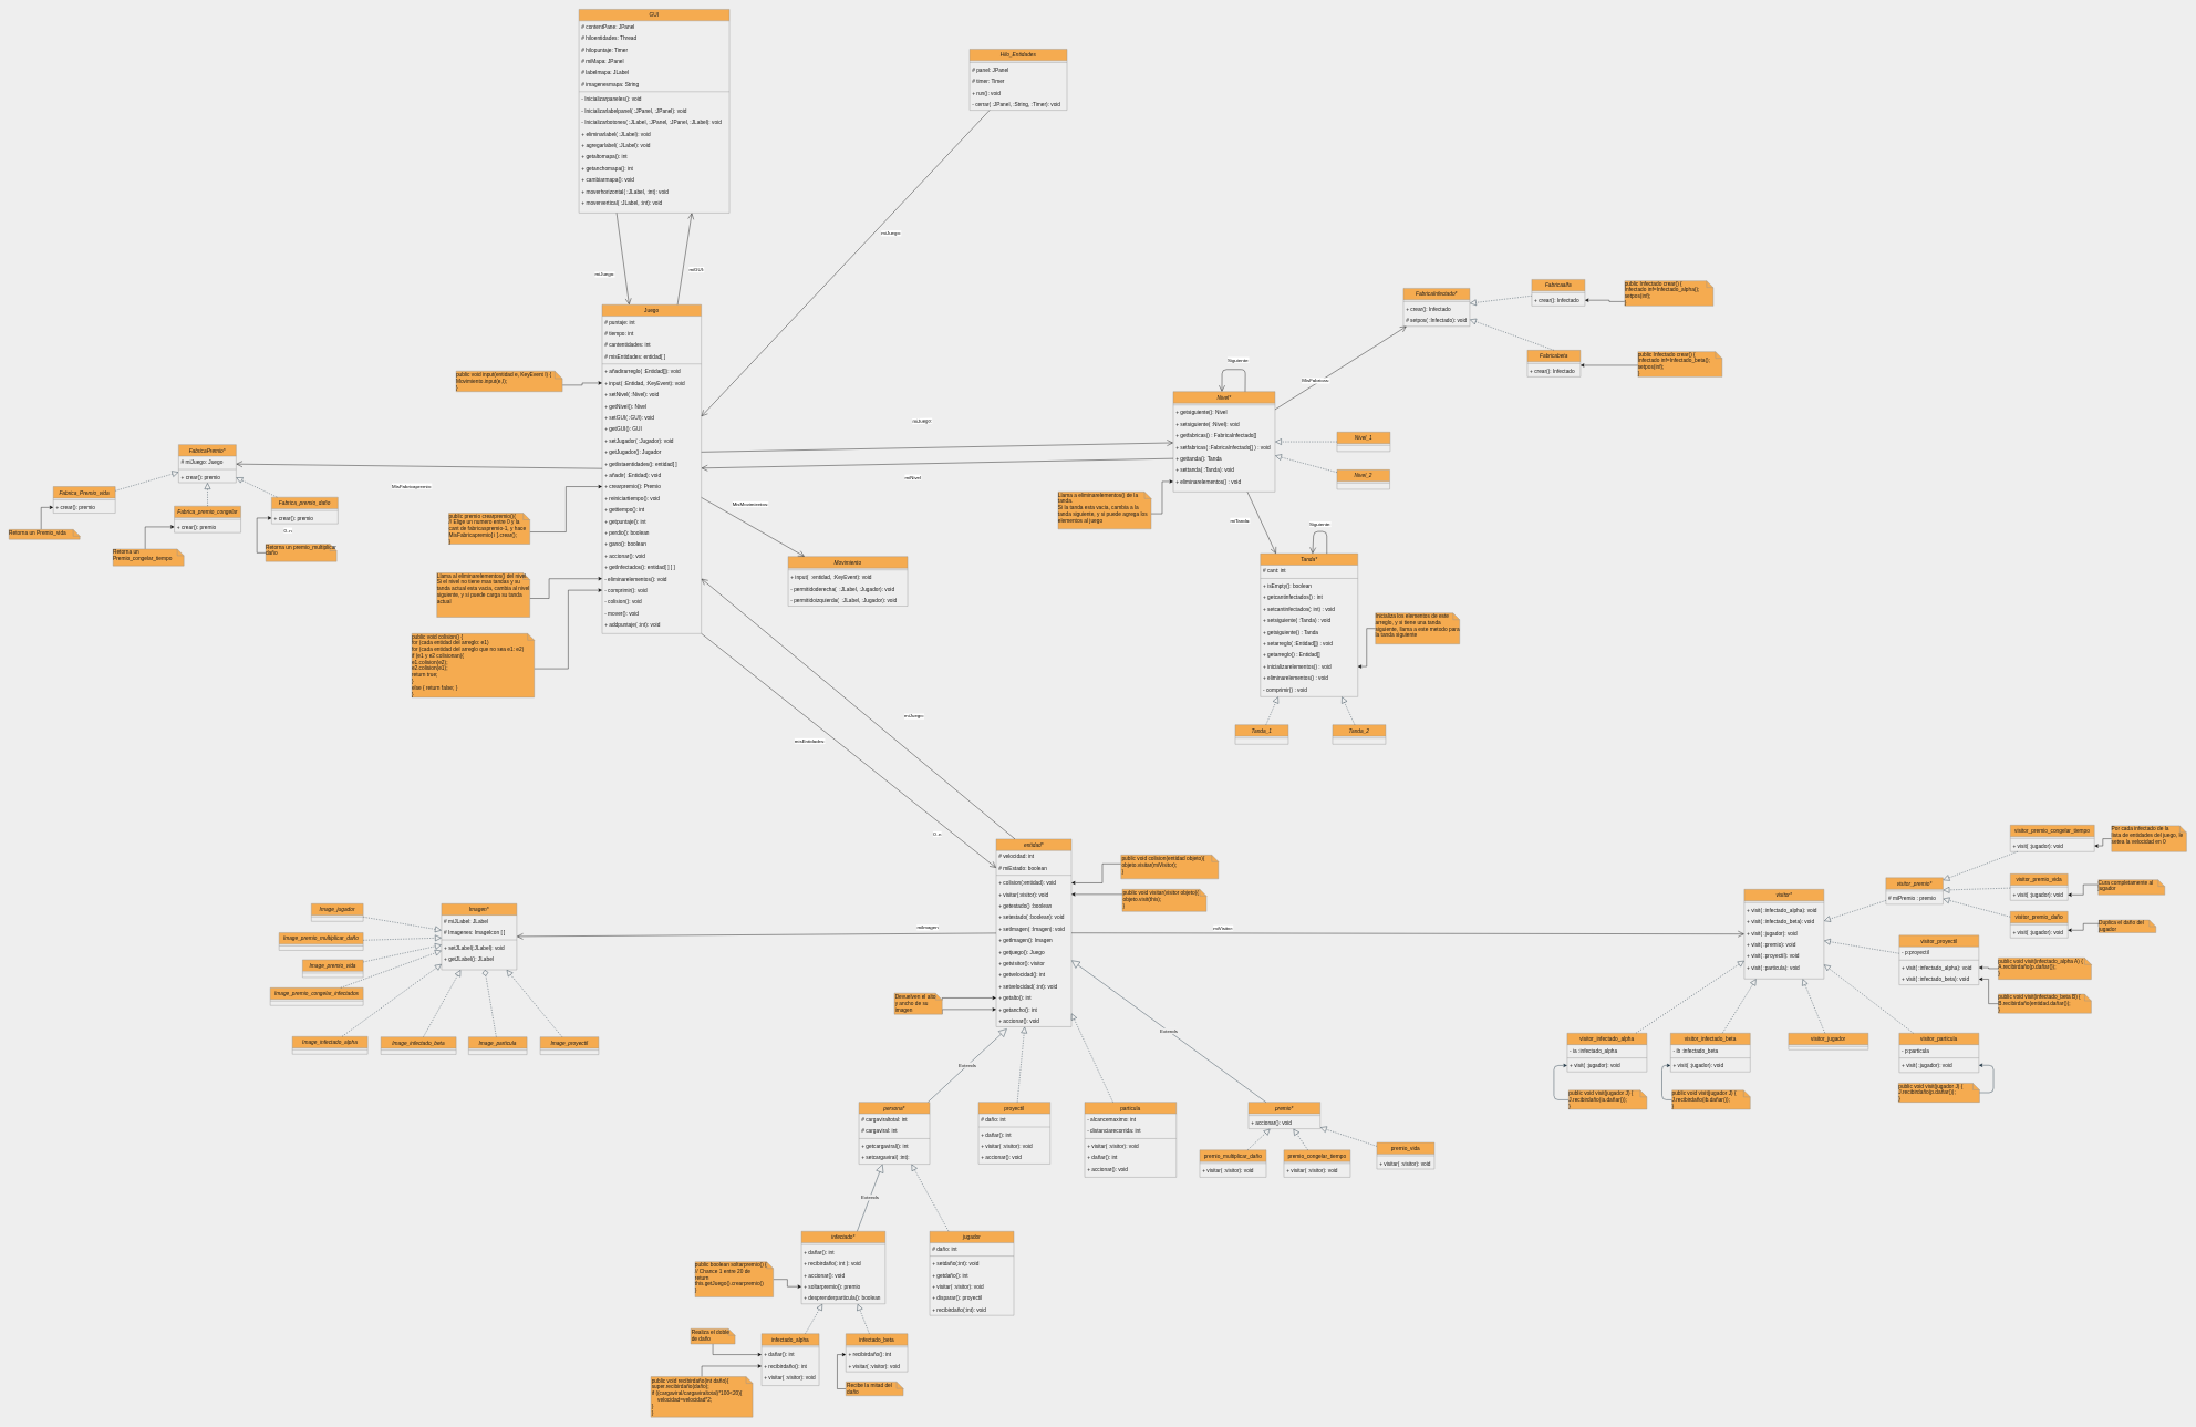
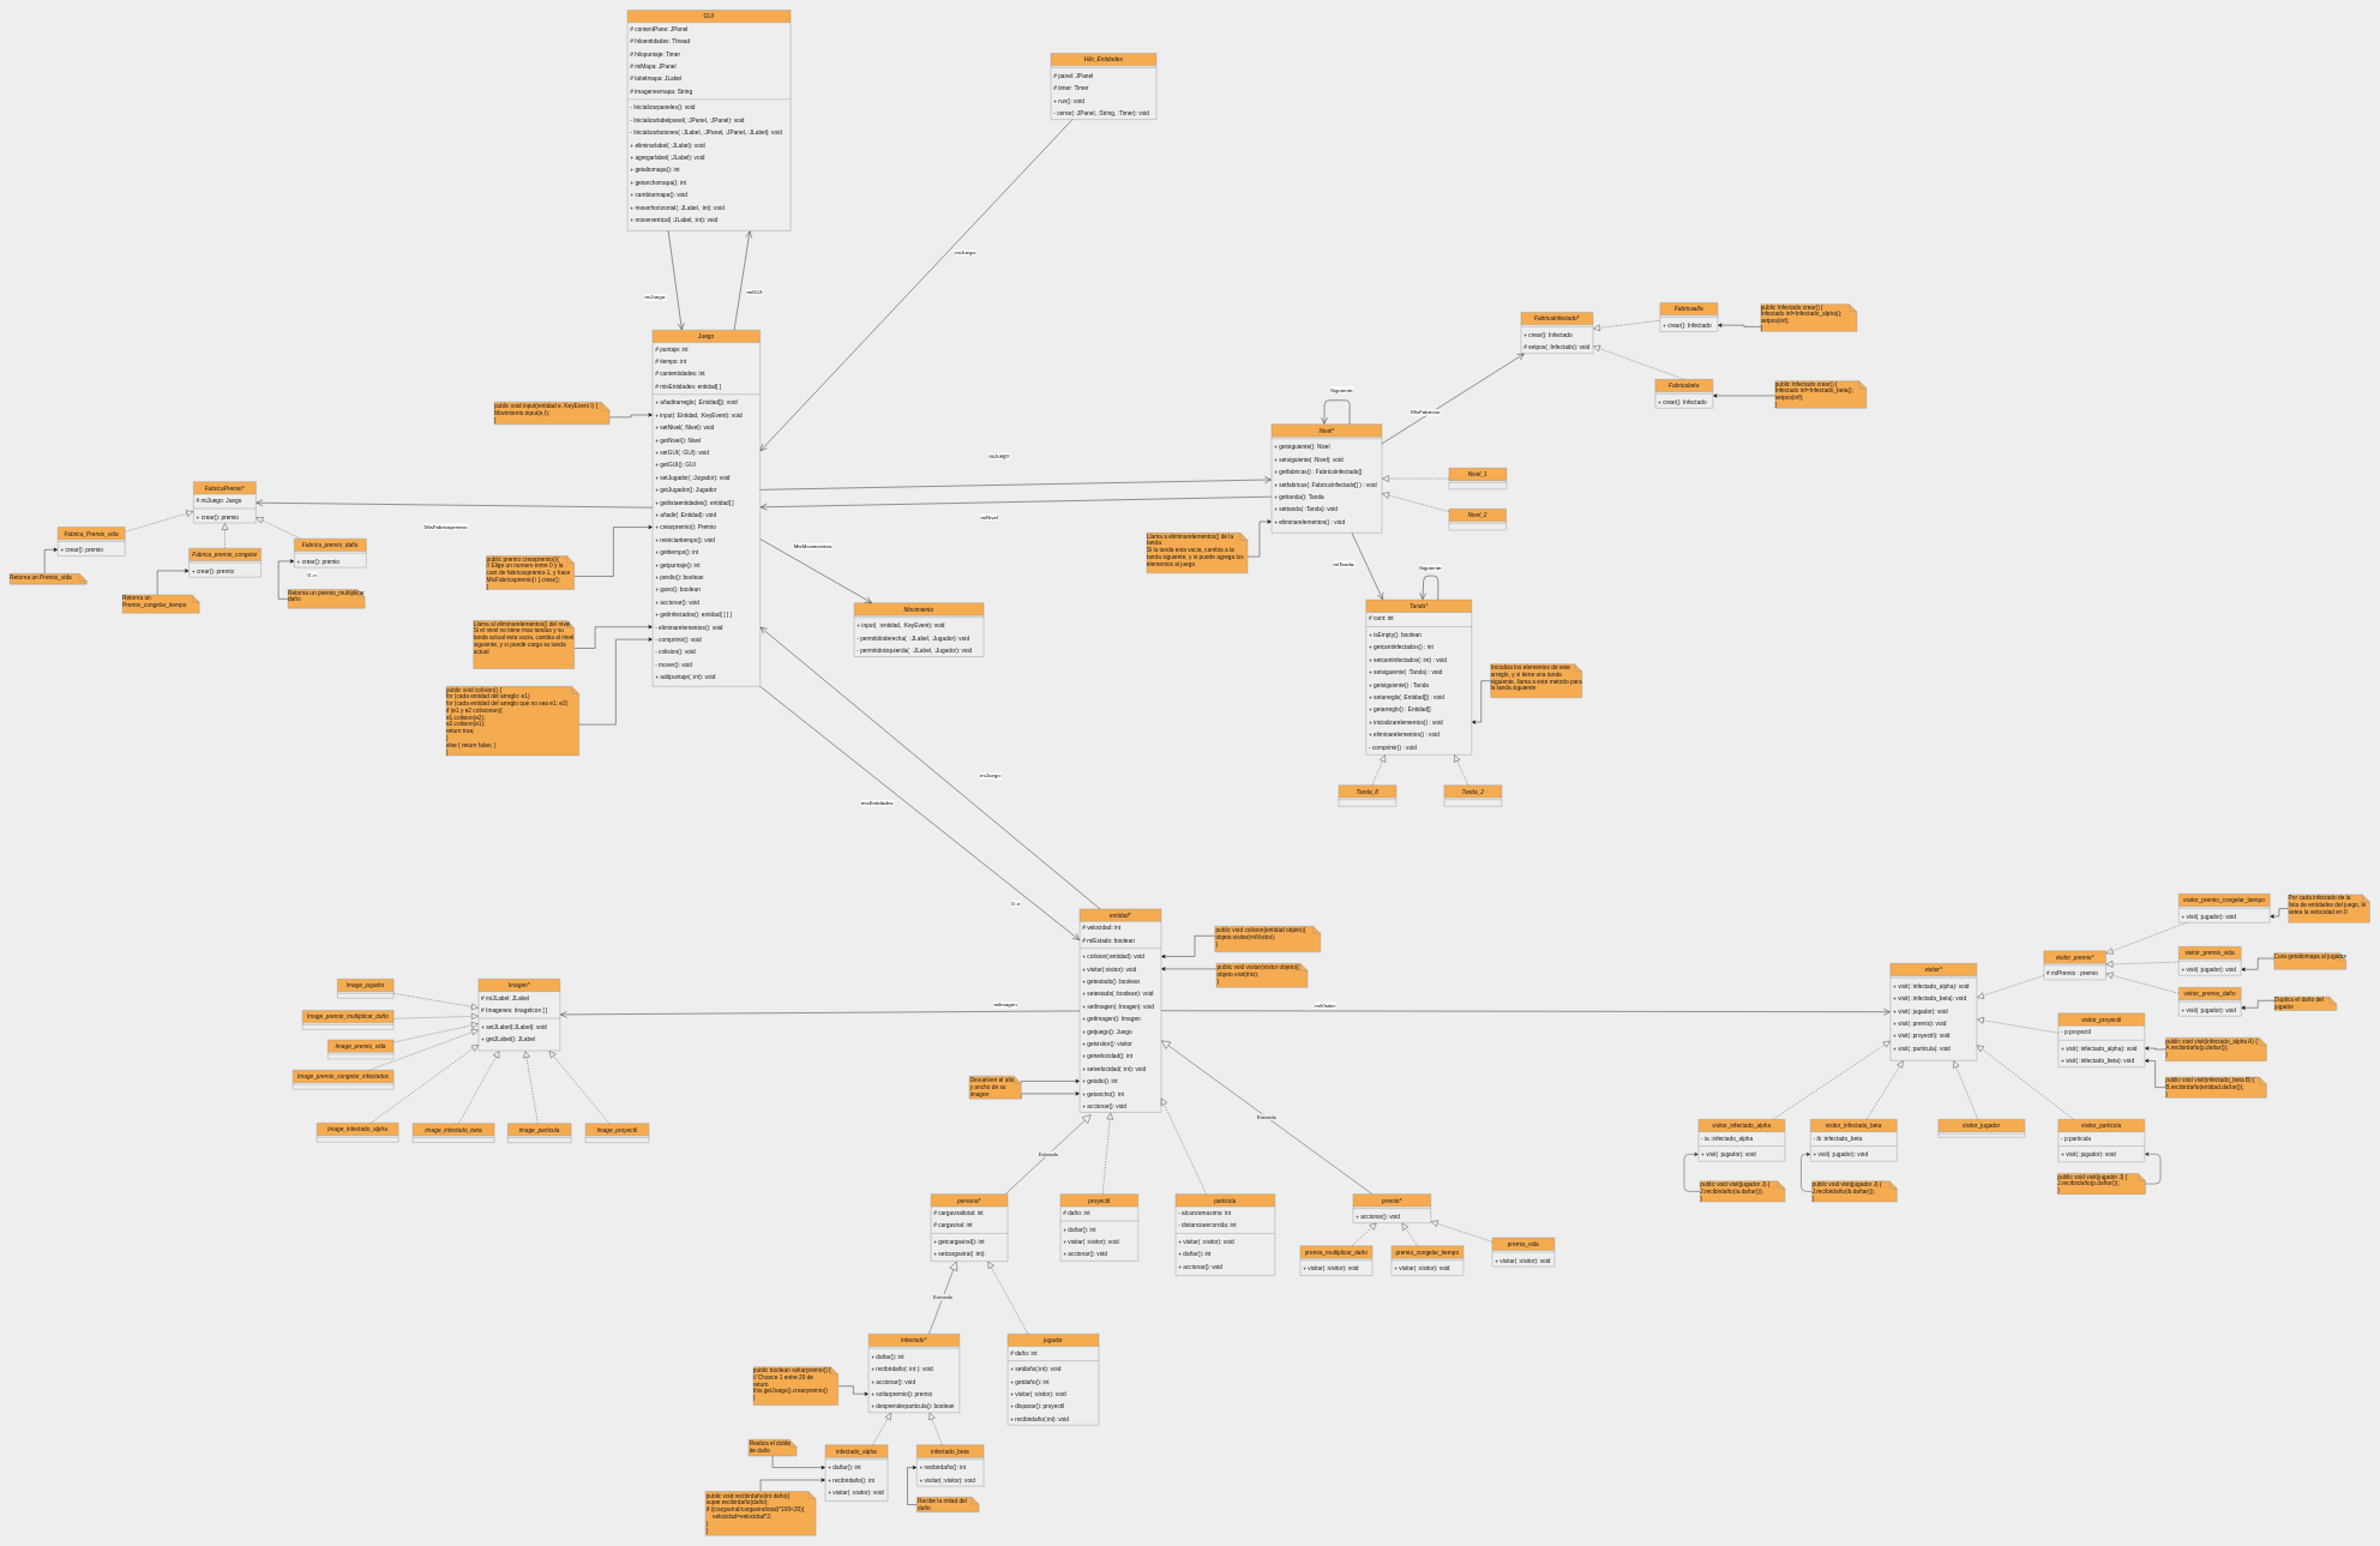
- <mxCell id="344" value="Tanda_1" style="swimlane;fontStyle=2;align=center;verticalAlign=top;childLayout=stackLayout;horizontal=1;startSize=26;horizontalStack=0;resizeParent=1;resizeLast=0;collapsible=1;marginBottom=0;shadow=0;strokeWidth=1;fillColor=#F5AB50;strokeColor=#909090;fontColor=#1A1A1A;" vertex="1" parent="1"><mxGeometry x="2790" y="1636.03" width="120" height="44" as="geometry"><mxRectangle x="230" y="140" width="160" height="26" as="alternateBounds" /></mxGeometry></mxCell>
+ <mxCell id="344" value="Tanda_8" style="swimlane;fontStyle=2;align=center;verticalAlign=top;childLayout=stackLayout;horizontal=1;startSize=26;horizontalStack=0;resizeParent=1;resizeLast=0;collapsible=1;marginBottom=0;shadow=0;strokeWidth=1;fillColor=#F5AB50;strokeColor=#909090;fontColor=#1A1A1A;" vertex="1" parent="1"><mxGeometry x="2790" y="1636.03" width="120" height="44" as="geometry"><mxRectangle x="230" y="140" width="160" height="26" as="alternateBounds" /></mxGeometry></mxCell>
- <mxCell id="263" value="Cura completamente al jugador" style="shape=note2;boundedLbl=1;size=15;verticalAlign=top;align=left;spacing=0;horizontal=1;fontSize=12;labelPosition=center;verticalLabelPosition=middle;whiteSpace=wrap;html=1;fillColor=#F5AB50;strokeColor=#909090;fontColor=#1A1A1A;spacingTop=-20;" parent="1" vertex="1"><mxGeometry x="4740" y="1986" width="150" height="34" as="geometry" /></mxCell>
+ <mxCell id="263" value="Cura getaltomapa al jugador" style="shape=note2;boundedLbl=1;size=15;verticalAlign=top;align=left;spacing=0;horizontal=1;fontSize=12;labelPosition=center;verticalLabelPosition=middle;whiteSpace=wrap;html=1;fillColor=#F5AB50;strokeColor=#909090;fontColor=#1A1A1A;spacingTop=-20;" parent="1" vertex="1"><mxGeometry x="4740" y="1986" width="150" height="34" as="geometry" /></mxCell>
- <mxCell id="273" value="" style="endArrow=diamond;dashed=1;endFill=0;endSize=12;html=1;labelBackgroundColor=#EEEEEE;strokeColor=#182E3E;fontColor=#1A1A1A;" parent="1" source="185" target="154" edge="1"><mxGeometry width="160" relative="1" as="geometry"><mxPoint x="1000" y="2216.16" as="sourcePoint" /><mxPoint x="1190" y="2210.75" as="targetPoint" /></mxGeometry></mxCell>
+ <mxCell id="273" value="" style="endArrow=block;dashed=1;endFill=0;endSize=12;html=1;labelBackgroundColor=#EEEEEE;strokeColor=#182E3E;fontColor=#1A1A1A;" parent="1" source="185" target="154" edge="1"><mxGeometry width="160" relative="1" as="geometry"><mxPoint x="1000" y="2216.16" as="sourcePoint" /><mxPoint x="1190" y="2210.75" as="targetPoint" /></mxGeometry></mxCell>
